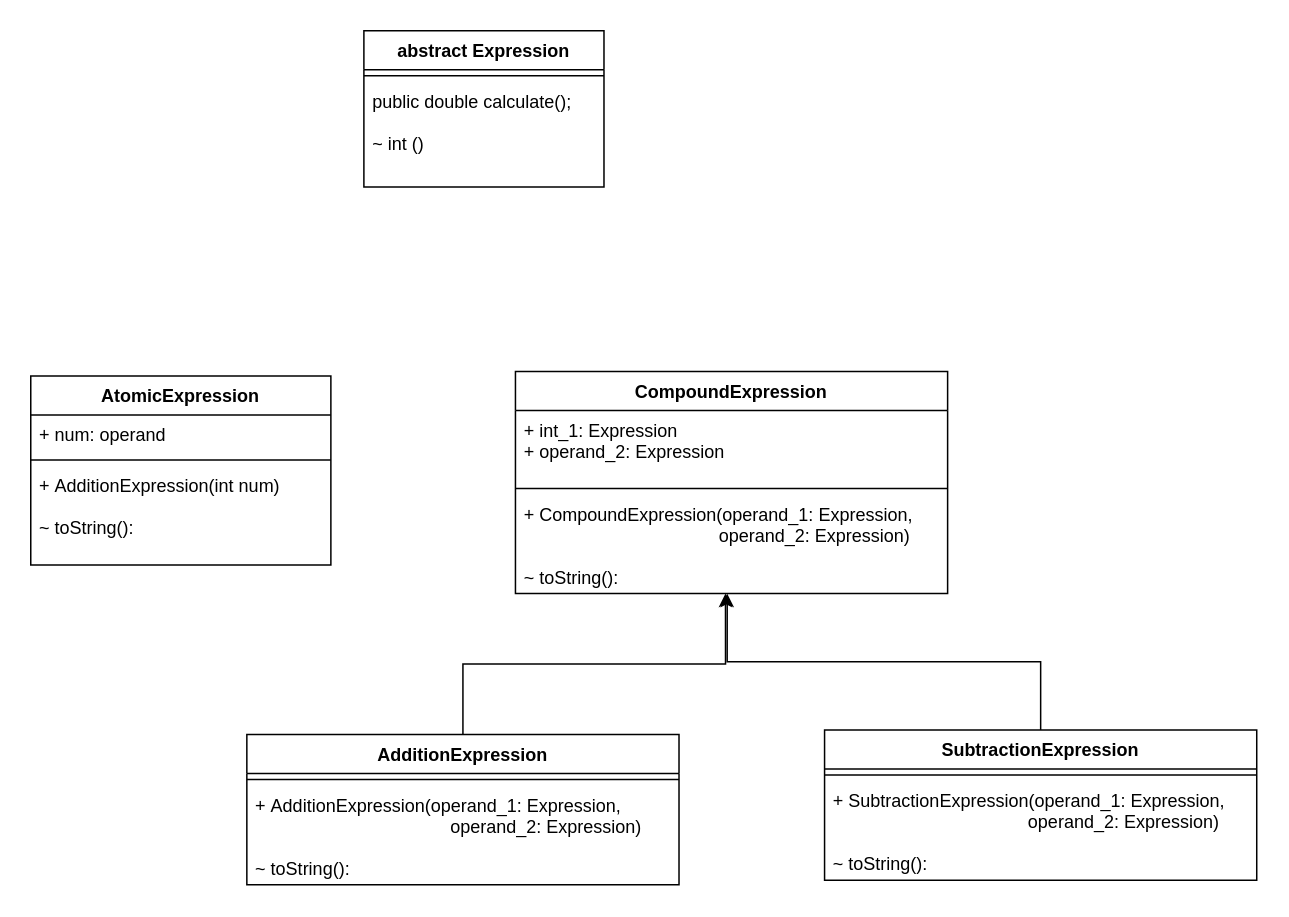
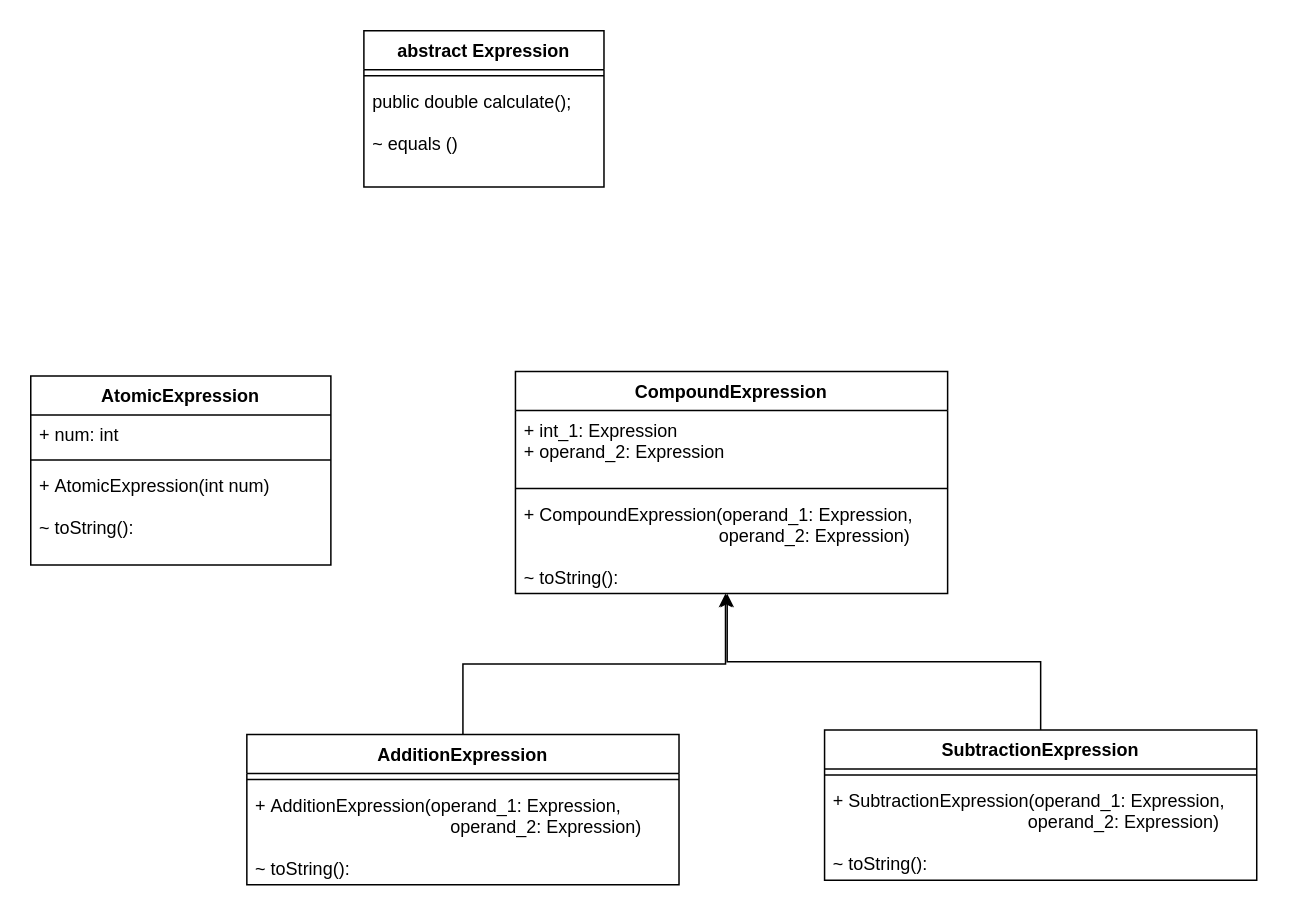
- <mxCell id="4" value="public double calculate();&#10;&#10;~ int ()" style="text;strokeColor=none;fillColor=none;align=left;verticalAlign=top;spacingLeft=4;spacingRight=4;overflow=hidden;rotatable=0;points=[[0,0.5],[1,0.5]];portConstraint=eastwest;" vertex="1" parent="2"><mxGeometry y="34" width="160" height="70" as="geometry" /></mxCell>
+ <mxCell id="4" value="public double calculate();&#10;&#10;~ equals ()" style="text;strokeColor=none;fillColor=none;align=left;verticalAlign=top;spacingLeft=4;spacingRight=4;overflow=hidden;rotatable=0;points=[[0,0.5],[1,0.5]];portConstraint=eastwest;" vertex="1" parent="2"><mxGeometry y="34" width="160" height="70" as="geometry" /></mxCell>
- <mxCell id="6" value="+ num: operand" style="text;strokeColor=none;fillColor=none;align=left;verticalAlign=top;spacingLeft=4;spacingRight=4;overflow=hidden;rotatable=0;points=[[0,0.5],[1,0.5]];portConstraint=eastwest;" vertex="1" parent="5"><mxGeometry y="26" width="200" height="26" as="geometry" /></mxCell>
+ <mxCell id="6" value="+ num: int" style="text;strokeColor=none;fillColor=none;align=left;verticalAlign=top;spacingLeft=4;spacingRight=4;overflow=hidden;rotatable=0;points=[[0,0.5],[1,0.5]];portConstraint=eastwest;" vertex="1" parent="5"><mxGeometry y="26" width="200" height="26" as="geometry" /></mxCell>
- <mxCell id="8" value="+ AdditionExpression(int num)&#10;&#10;~ toString():" style="text;strokeColor=none;fillColor=none;align=left;verticalAlign=top;spacingLeft=4;spacingRight=4;overflow=hidden;rotatable=0;points=[[0,0.5],[1,0.5]];portConstraint=eastwest;" vertex="1" parent="5"><mxGeometry y="60" width="200" height="66" as="geometry" /></mxCell>
+ <mxCell id="8" value="+ AtomicExpression(int num)&#10;&#10;~ toString():" style="text;strokeColor=none;fillColor=none;align=left;verticalAlign=top;spacingLeft=4;spacingRight=4;overflow=hidden;rotatable=0;points=[[0,0.5],[1,0.5]];portConstraint=eastwest;" vertex="1" parent="5"><mxGeometry y="60" width="200" height="66" as="geometry" /></mxCell>
